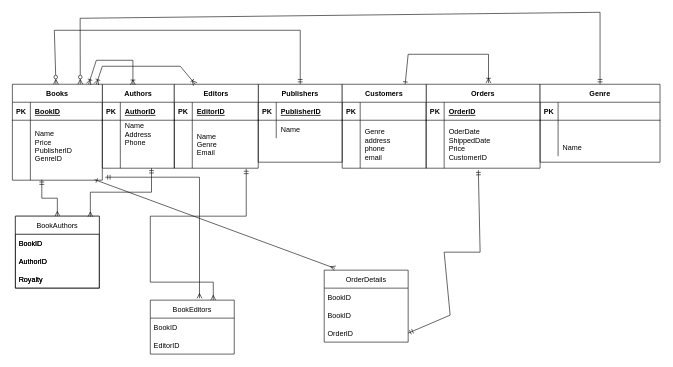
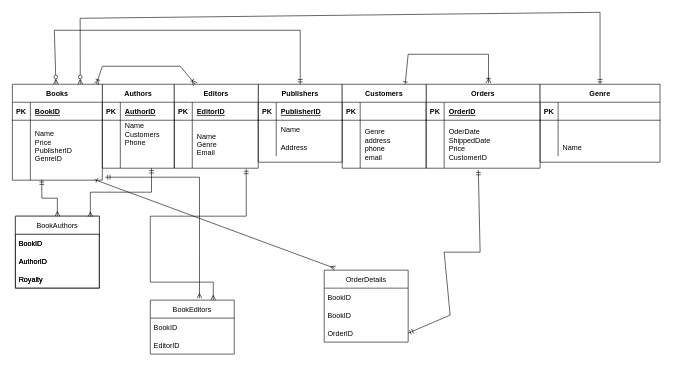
- <mxCell id="81" value="" style="endArrow=ERoneToMany;html=1;rounded=0;entryX=0.425;entryY=0.007;entryDx=0;entryDy=0;entryPerimeter=0;exitX=0.847;exitY=0;exitDx=0;exitDy=0;exitPerimeter=0;endFill=0;startArrow=ERoneToMany;startFill=0;" edge="1" parent="1" source="22" target="2"><mxGeometry width="50" height="50" relative="1" as="geometry"><mxPoint x="300" y="220" as="sourcePoint" /><mxPoint x="350" y="170" as="targetPoint" /><Array as="points"><mxPoint x="160" y="100" /><mxPoint x="221" y="100" /></Array></mxGeometry></mxCell>
- <mxCell id="8" value="Name&#10;Address&#10;Phone&#10;" style="shape=partialRectangle;overflow=hidden;connectable=0;fillColor=none;top=0;left=0;bottom=0;right=0;align=left;spacingLeft=6;" parent="6" vertex="1"><mxGeometry x="30" width="90" height="60" as="geometry"><mxRectangle width="90" height="60" as="alternateBounds" /></mxGeometry></mxCell>
+ <mxCell id="8" value="Name&#10;Customers&#10;Phone&#10;" style="shape=partialRectangle;overflow=hidden;connectable=0;fillColor=none;top=0;left=0;bottom=0;right=0;align=left;spacingLeft=6;" parent="6" vertex="1"><mxGeometry x="30" width="90" height="60" as="geometry"><mxRectangle width="90" height="60" as="alternateBounds" /></mxGeometry></mxCell>
+ <mxCell id="21" value="Address" style="shape=partialRectangle;overflow=hidden;connectable=0;fillColor=none;top=0;left=0;bottom=0;right=0;align=left;spacingLeft=6;" parent="19" vertex="1"><mxGeometry x="30" width="110" height="30" as="geometry"><mxRectangle width="110" height="30" as="alternateBounds" /></mxGeometry></mxCell>
